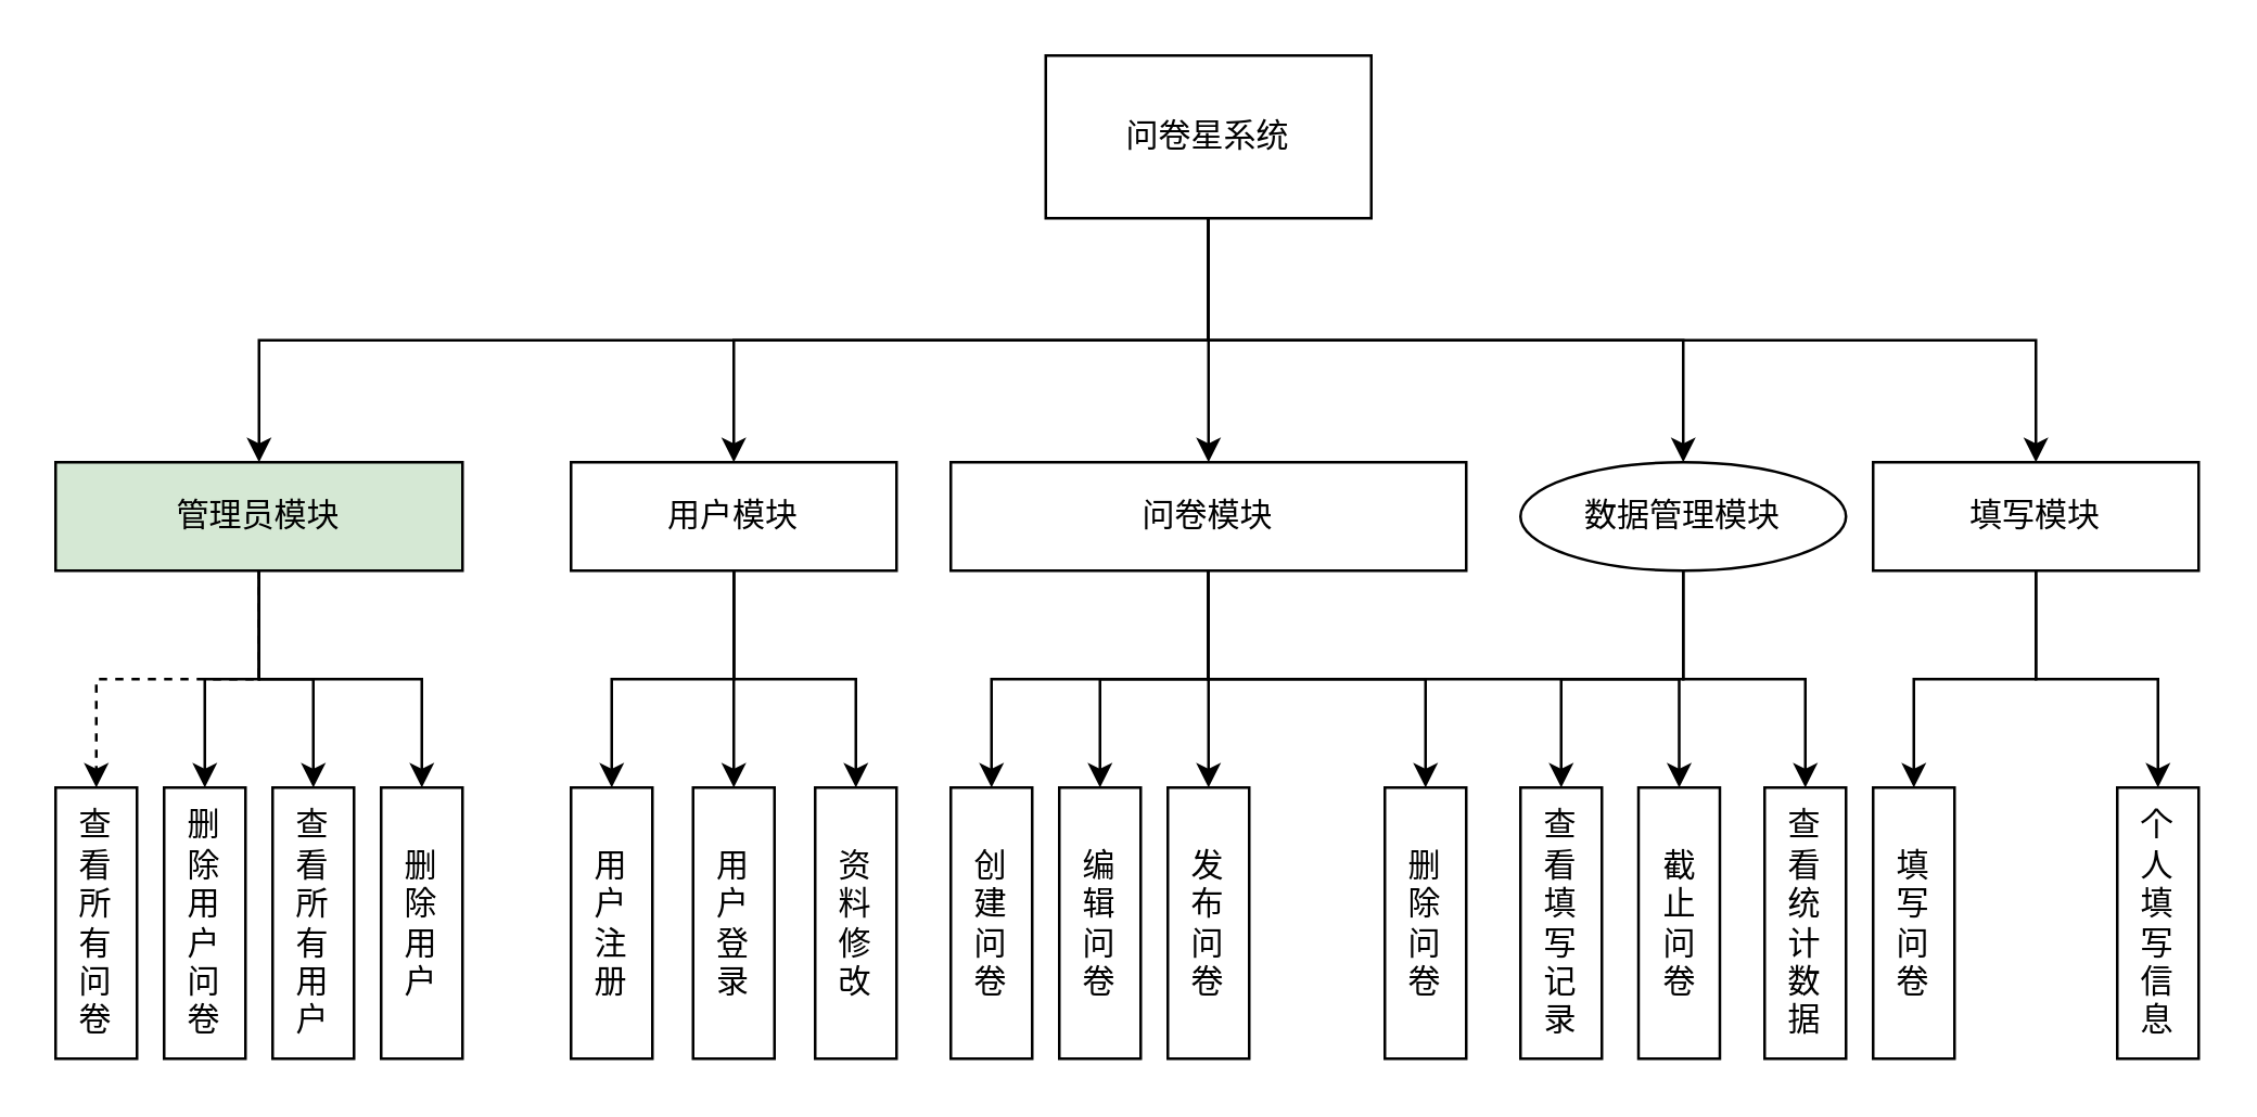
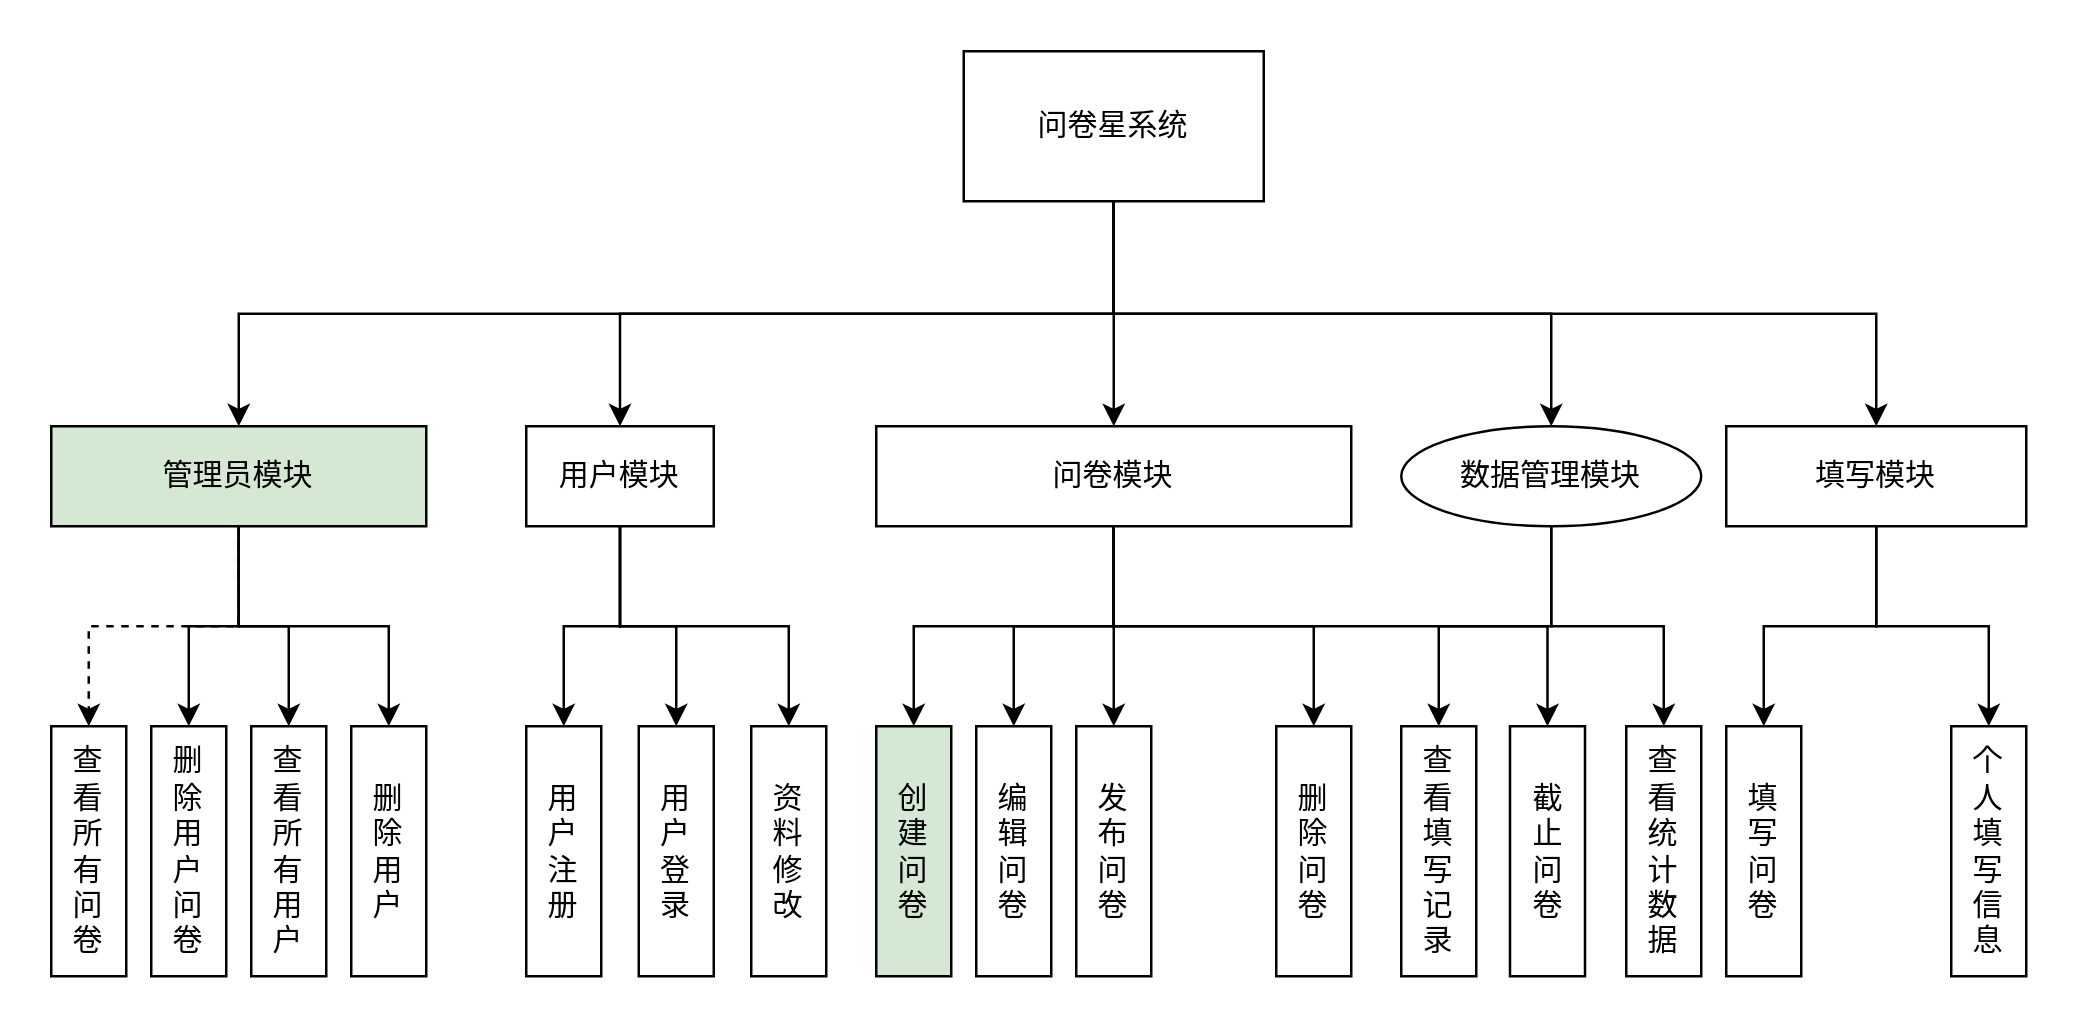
- <mxCell id="11" value="用户模块" style="rounded=0;whiteSpace=wrap;html=1;" vertex="1" parent="1"><mxGeometry x="210" y="170" width="120" height="40" as="geometry" /></mxCell>
+ <mxCell id="11" value="用户模块" style="rounded=0;whiteSpace=wrap;html=1;" vertex="1" parent="1"><mxGeometry x="210" y="170" width="75" height="40" as="geometry" /></mxCell>
- <mxCell id="28" value="创&lt;div&gt;建&lt;/div&gt;&lt;div&gt;问&lt;/div&gt;&lt;div&gt;卷&lt;/div&gt;" style="rounded=0;whiteSpace=wrap;html=1;" vertex="1" parent="1"><mxGeometry x="350" y="290" width="30" height="100" as="geometry" /></mxCell>
+ <mxCell id="28" value="创&lt;div&gt;建&lt;/div&gt;&lt;div&gt;问&lt;/div&gt;&lt;div&gt;卷&lt;/div&gt;" style="rounded=0;whiteSpace=wrap;html=1;fillColor=#d5e8d4;" vertex="1" parent="1"><mxGeometry x="350" y="290" width="30" height="100" as="geometry" /></mxCell>
